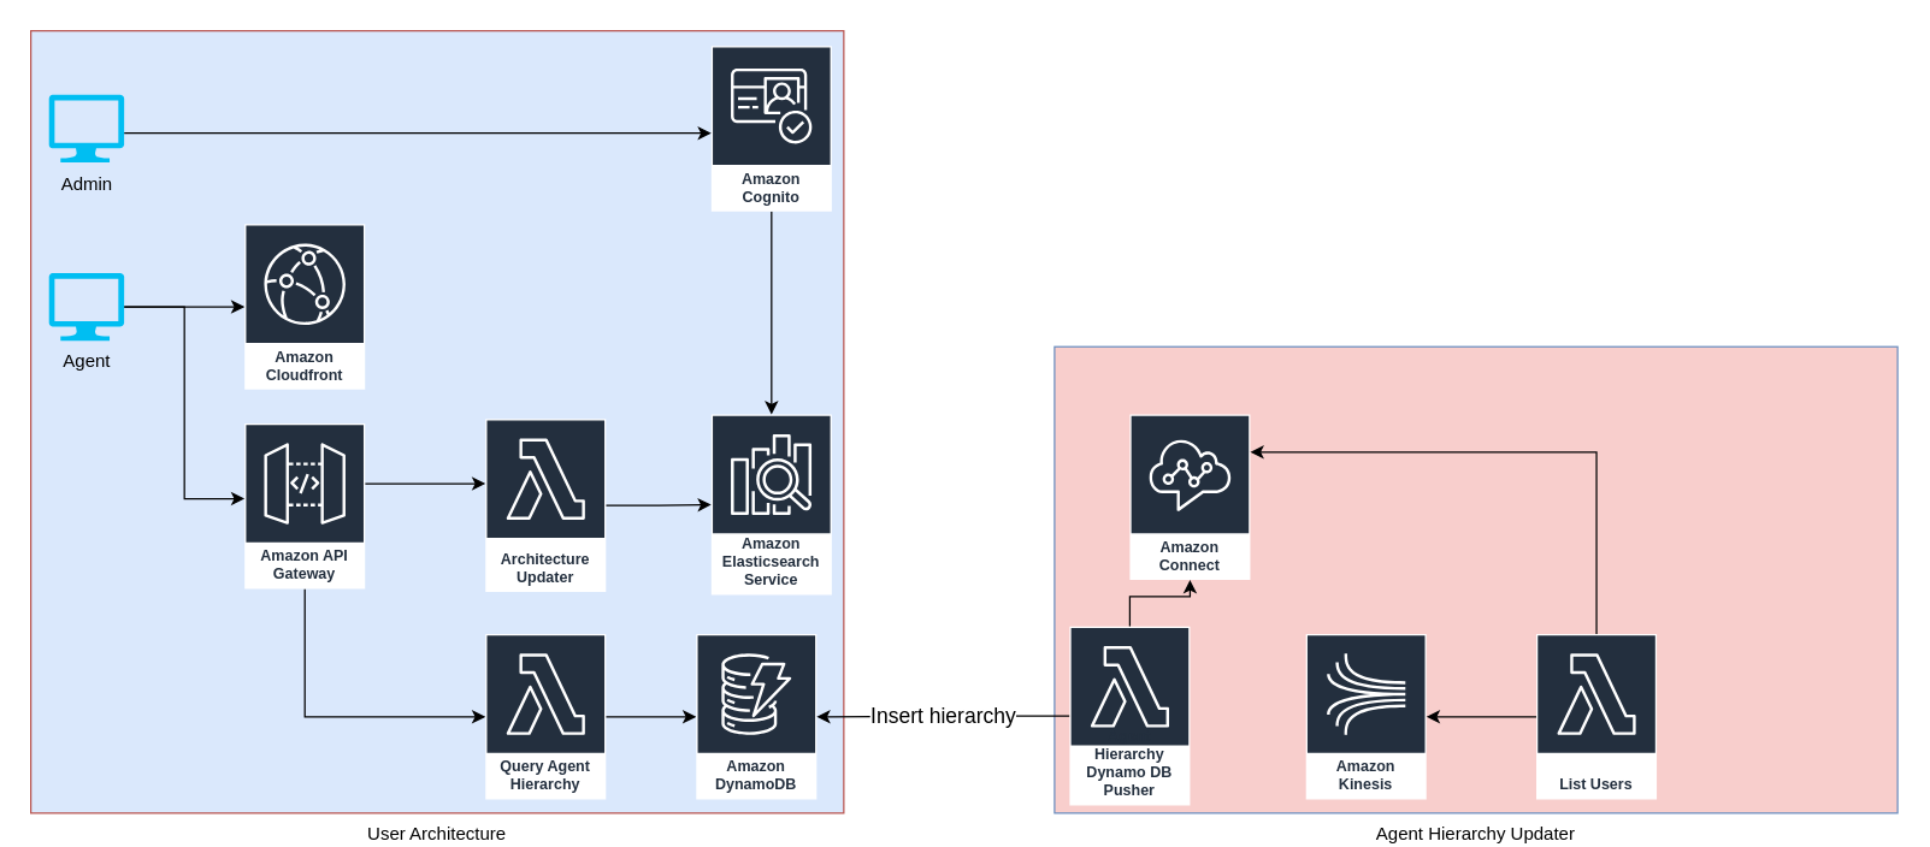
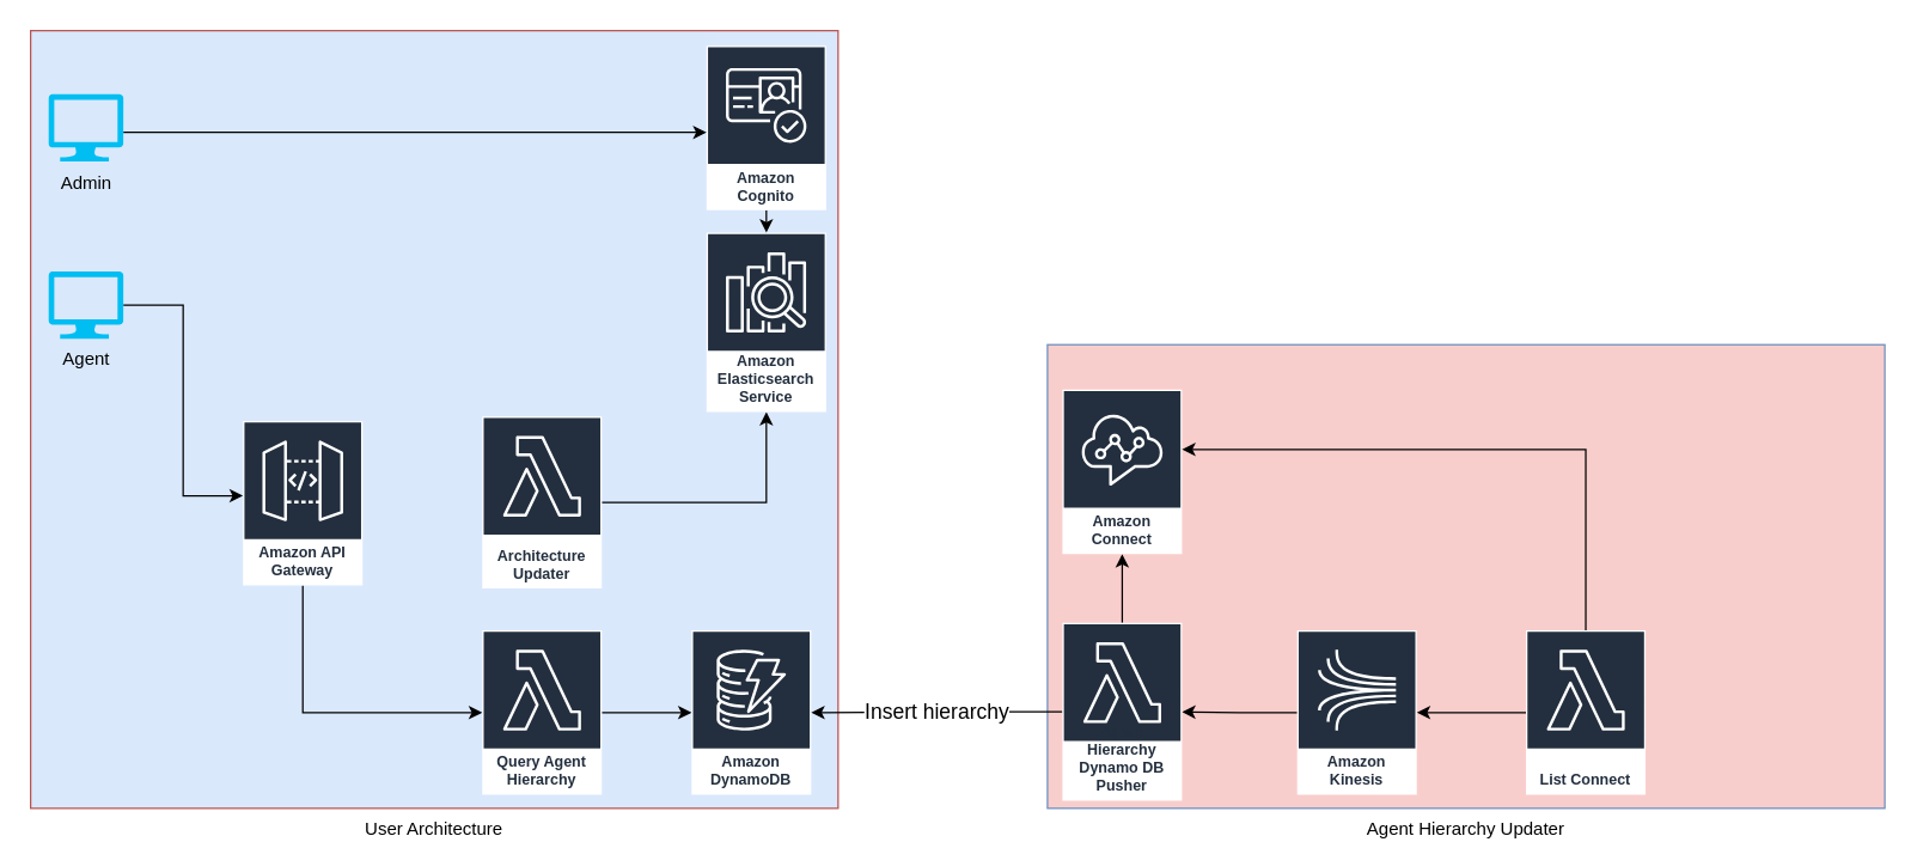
- <mxCell id="4" style="edgeStyle=orthogonalEdgeStyle;rounded=0;orthogonalLoop=1;jettySize=auto;html=1;" parent="1" source="6" target="7" edge="1"><mxGeometry relative="1" as="geometry"><mxPoint x="132" y="203.5" as="targetPoint" /></mxGeometry></mxCell>
- <mxCell id="7" value="Amazon Cloudfront" style="outlineConnect=0;fontColor=#232F3E;gradientColor=none;strokeColor=#ffffff;fillColor=#232F3E;dashed=0;verticalLabelPosition=middle;verticalAlign=bottom;align=center;html=1;whiteSpace=wrap;fontSize=10;fontStyle=1;spacing=3;shape=mxgraph.aws4.productIcon;prIcon=mxgraph.aws4.cloudfront;" parent="1" vertex="1"><mxGeometry x="162" y="148.5" width="80" height="110" as="geometry" /></mxCell>
- <mxCell id="8" style="edgeStyle=orthogonalEdgeStyle;rounded=0;orthogonalLoop=1;jettySize=auto;html=1;" parent="1" source="10" target="12" edge="1"><mxGeometry relative="1" as="geometry"><Array as="points"><mxPoint x="282" y="321" /><mxPoint x="282" y="321" /></Array></mxGeometry></mxCell>
- <mxCell id="22" value="Amazon Connect" style="outlineConnect=0;fontColor=#232F3E;gradientColor=none;strokeColor=#ffffff;fillColor=#232F3E;dashed=0;verticalLabelPosition=middle;verticalAlign=bottom;align=center;html=1;whiteSpace=wrap;fontSize=10;fontStyle=1;spacing=3;shape=mxgraph.aws4.productIcon;prIcon=mxgraph.aws4.connect;" parent="1" vertex="1"><mxGeometry x="750" y="275" width="80" height="110" as="geometry" /></mxCell>
+ <mxCell id="22" value="Amazon Connect" style="outlineConnect=0;fontColor=#232F3E;gradientColor=none;strokeColor=#ffffff;fillColor=#232F3E;dashed=0;verticalLabelPosition=middle;verticalAlign=bottom;align=center;html=1;whiteSpace=wrap;fontSize=10;fontStyle=1;spacing=3;shape=mxgraph.aws4.productIcon;prIcon=mxgraph.aws4.connect;" parent="1" vertex="1"><mxGeometry x="710" y="260" width="80" height="110" as="geometry" /></mxCell>
- <mxCell id="15" value="Amazon Elasticsearch Service" style="outlineConnect=0;fontColor=#232F3E;gradientColor=none;strokeColor=#ffffff;fillColor=#232F3E;dashed=0;verticalLabelPosition=middle;verticalAlign=bottom;align=center;html=1;whiteSpace=wrap;fontSize=10;fontStyle=1;spacing=3;shape=mxgraph.aws4.productIcon;prIcon=mxgraph.aws4.elasticsearch_service;" parent="1" vertex="1"><mxGeometry x="472" y="275" width="80" height="120" as="geometry" /></mxCell>
+ <mxCell id="15" value="Amazon Elasticsearch Service" style="outlineConnect=0;fontColor=#232F3E;gradientColor=none;strokeColor=#ffffff;fillColor=#232F3E;dashed=0;verticalLabelPosition=middle;verticalAlign=bottom;align=center;html=1;whiteSpace=wrap;fontSize=10;fontStyle=1;spacing=3;shape=mxgraph.aws4.productIcon;prIcon=mxgraph.aws4.elasticsearch_service;" parent="1" vertex="1"><mxGeometry x="472" y="155" width="80" height="120" as="geometry" /></mxCell>
+ <mxCell id="17" style="edgeStyle=orthogonalEdgeStyle;rounded=0;orthogonalLoop=1;jettySize=auto;html=1;" parent="1" source="18" target="21" edge="1"><mxGeometry relative="1" as="geometry" /></mxCell>
- <mxCell id="25" value="List Users" style="outlineConnect=0;fontColor=#232F3E;gradientColor=none;strokeColor=#ffffff;fillColor=#232F3E;dashed=0;verticalLabelPosition=middle;verticalAlign=bottom;align=center;html=1;whiteSpace=wrap;fontSize=10;fontStyle=1;spacing=3;shape=mxgraph.aws4.productIcon;prIcon=mxgraph.aws4.lambda;" parent="1" vertex="1"><mxGeometry x="1020" y="421" width="80" height="110" as="geometry" /></mxCell>
+ <mxCell id="25" value="List Connect" style="outlineConnect=0;fontColor=#232F3E;gradientColor=none;strokeColor=#ffffff;fillColor=#232F3E;dashed=0;verticalLabelPosition=middle;verticalAlign=bottom;align=center;html=1;whiteSpace=wrap;fontSize=10;fontStyle=1;spacing=3;shape=mxgraph.aws4.productIcon;prIcon=mxgraph.aws4.lambda;" parent="1" vertex="1"><mxGeometry x="1020" y="421" width="80" height="110" as="geometry" /></mxCell>
